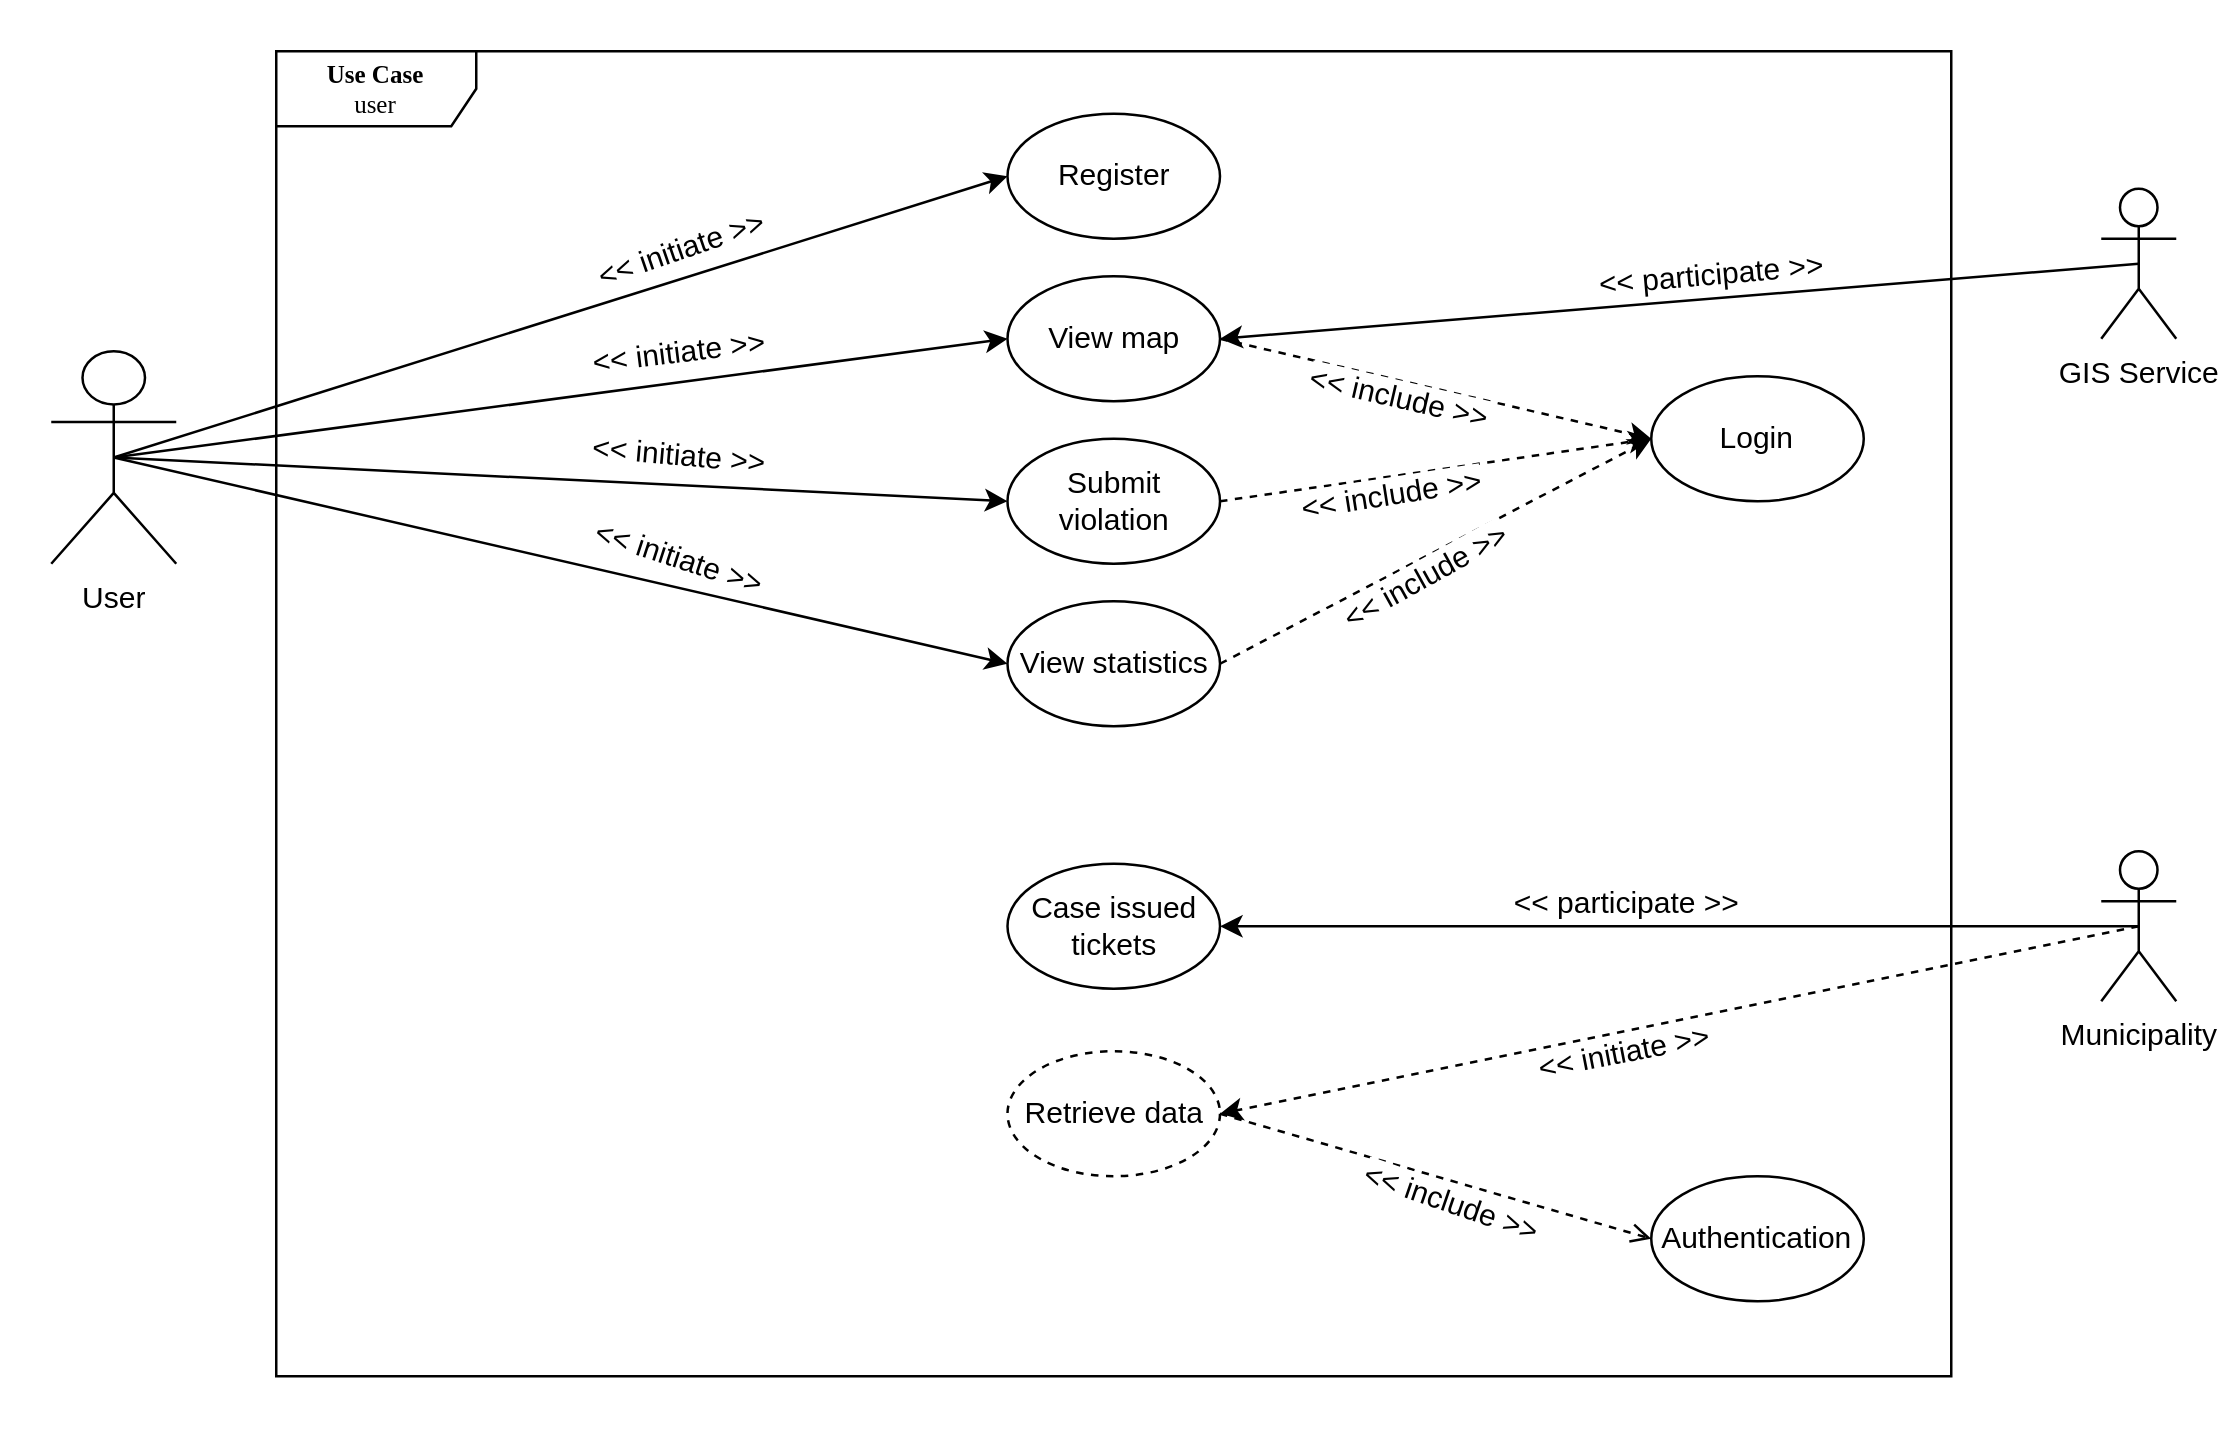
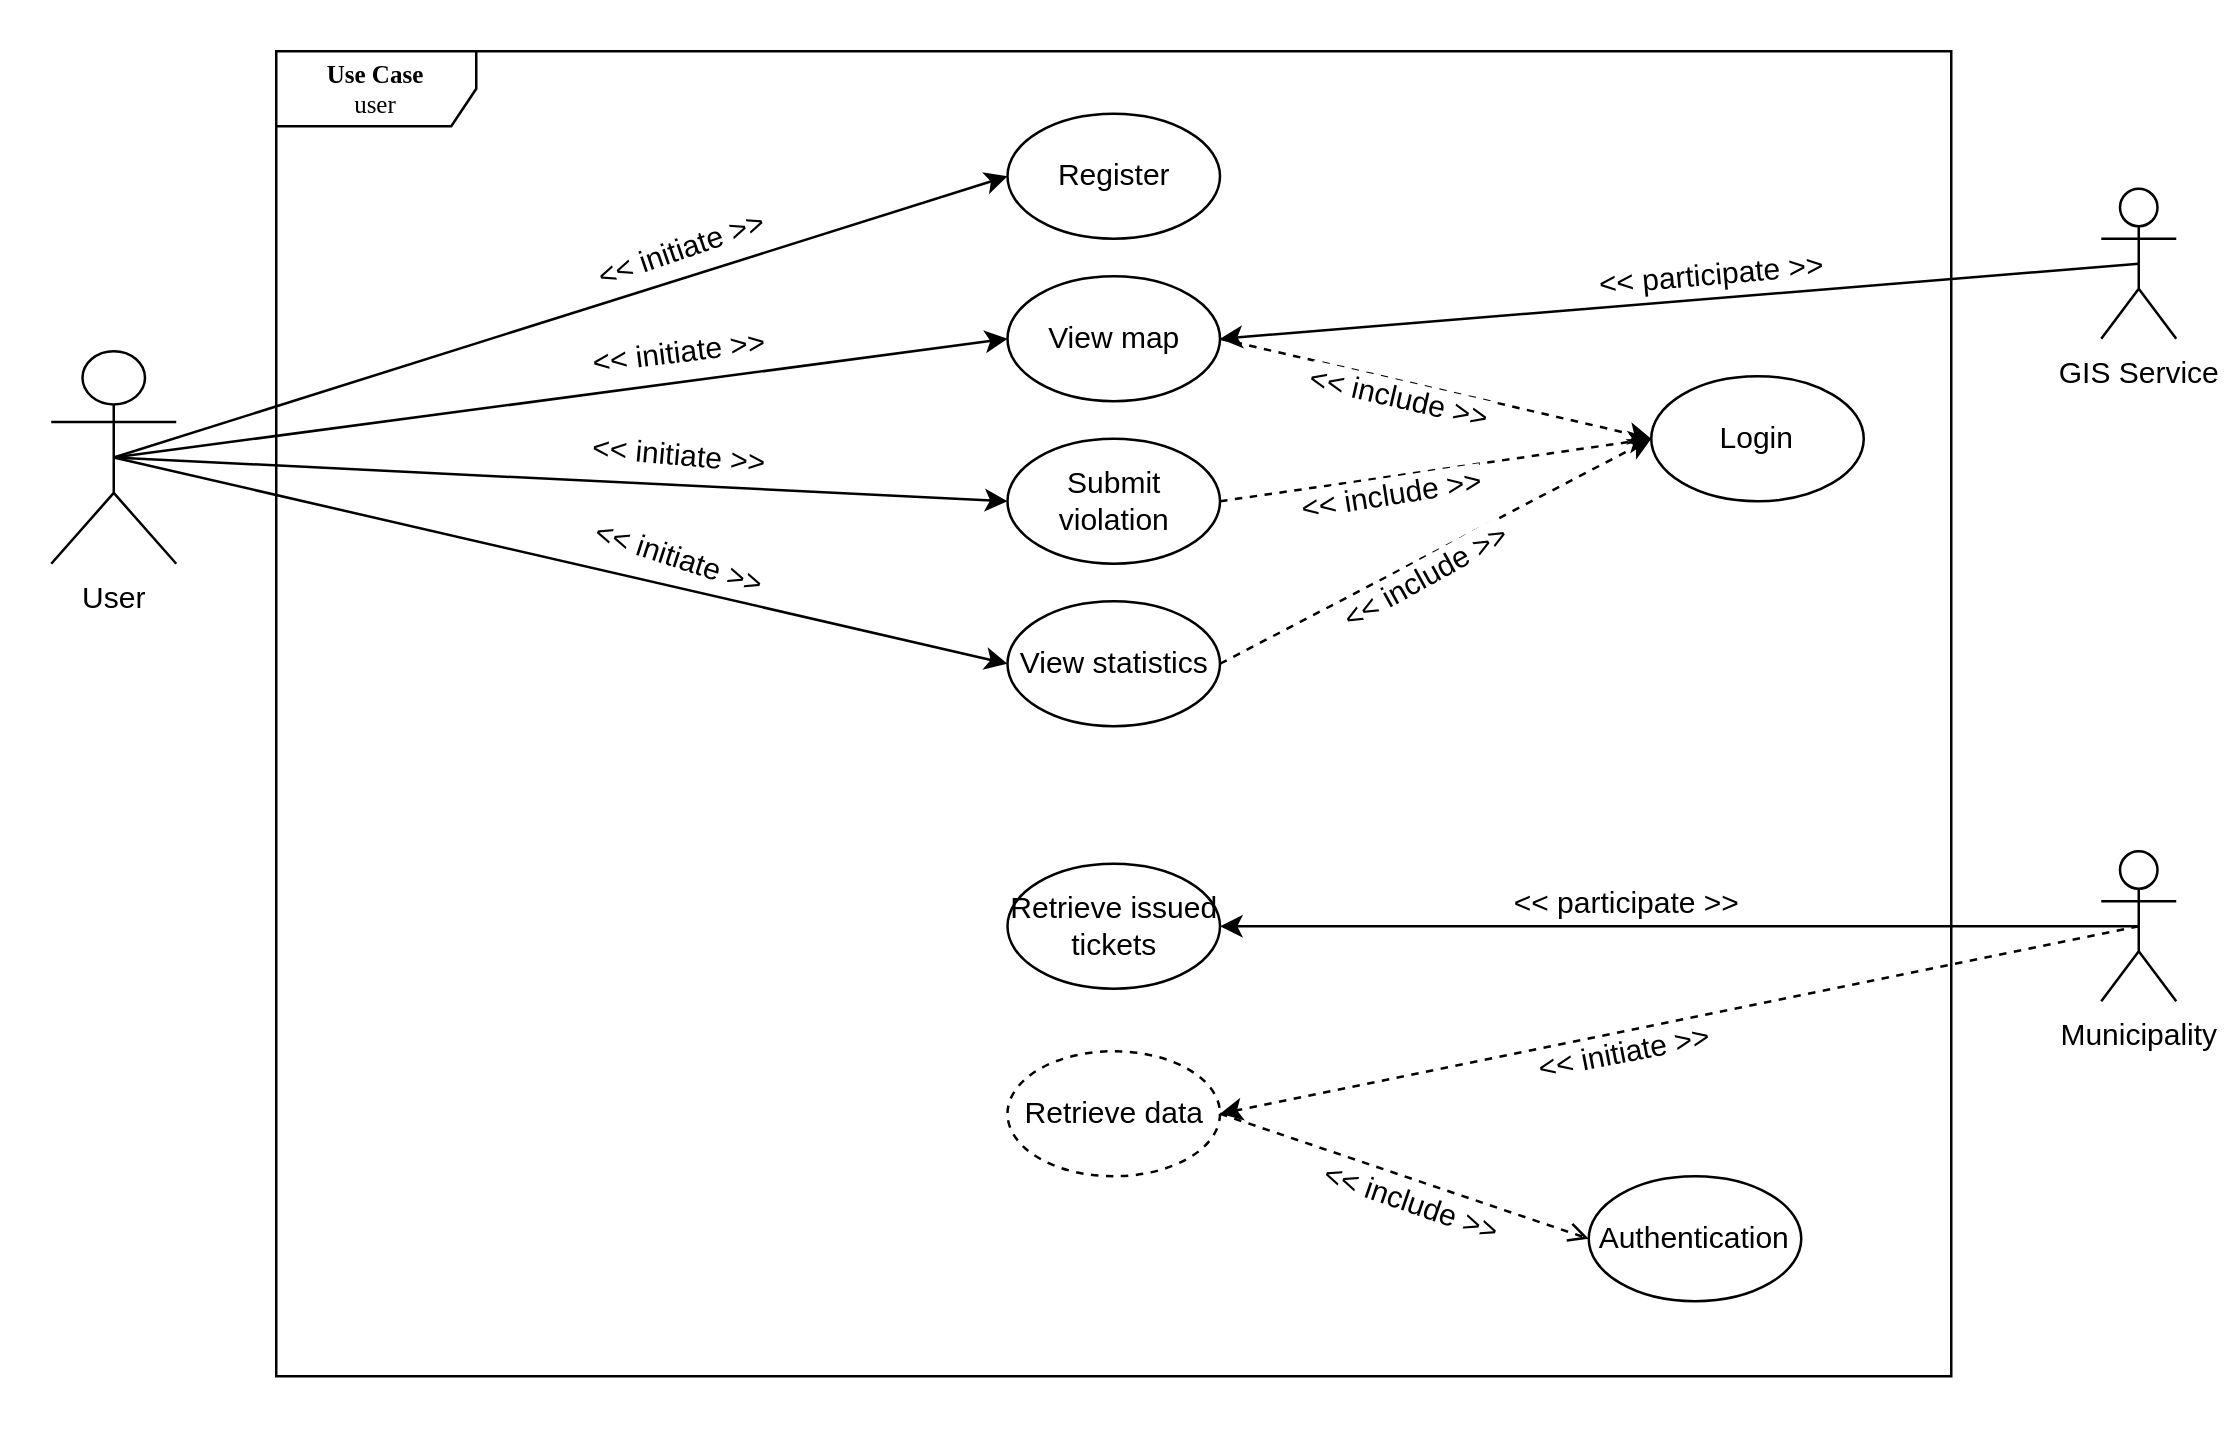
- <mxCell id="9" value="Case issued tickets" style="ellipse;whiteSpace=wrap;html=1;" vertex="1" parent="1"><mxGeometry x="402.5" y="345" width="85" height="50" as="geometry" /></mxCell>
+ <mxCell id="9" value="Retrieve issued tickets" style="ellipse;whiteSpace=wrap;html=1;" vertex="1" parent="1"><mxGeometry x="402.5" y="345" width="85" height="50" as="geometry" /></mxCell>
- <mxCell id="35" value="Authentication" style="ellipse;whiteSpace=wrap;html=1;" vertex="1" parent="1"><mxGeometry x="660" y="470" width="85" height="50" as="geometry" /></mxCell>
+ <mxCell id="35" value="Authentication" style="ellipse;whiteSpace=wrap;html=1;" vertex="1" parent="1"><mxGeometry x="635" y="470" width="85" height="50" as="geometry" /></mxCell>
